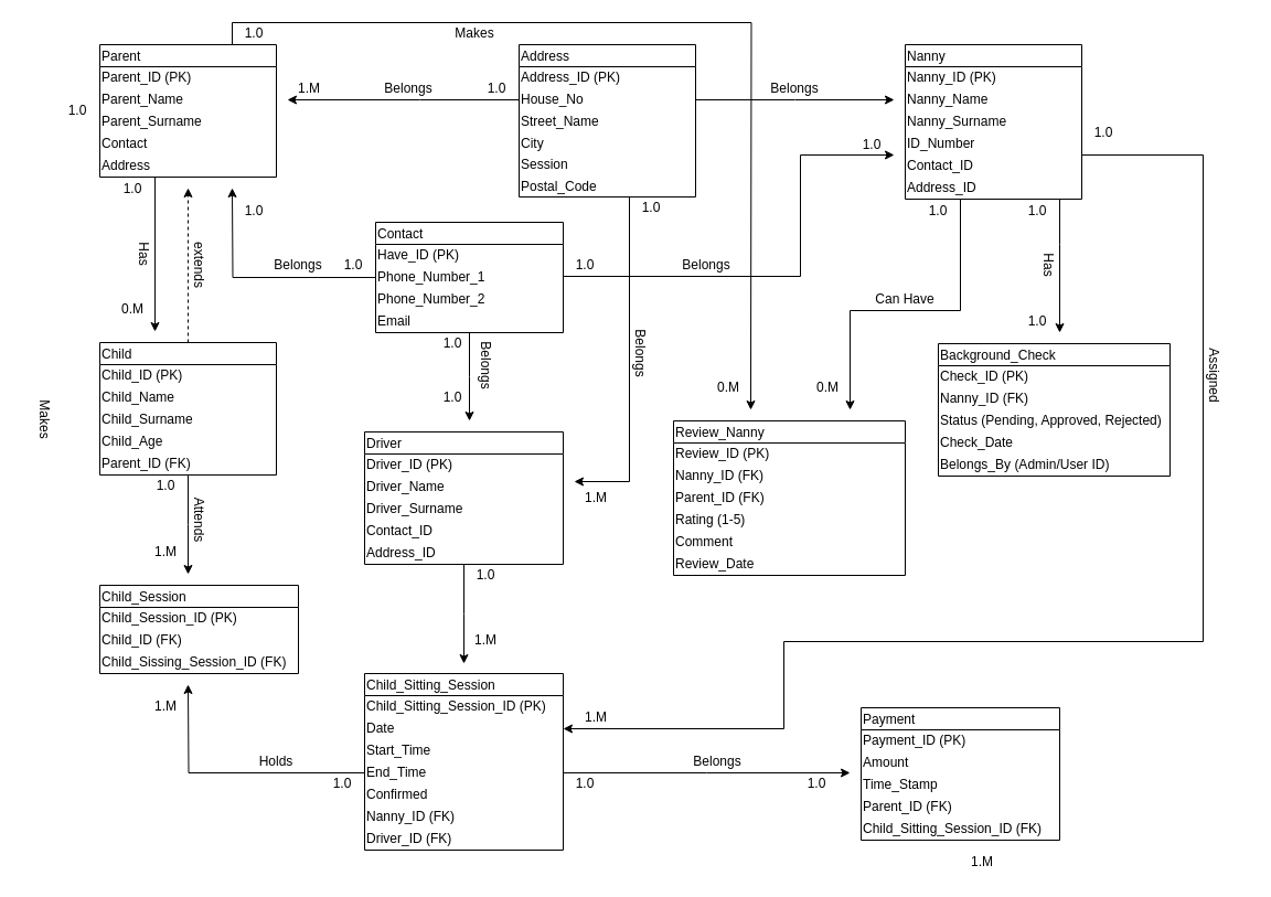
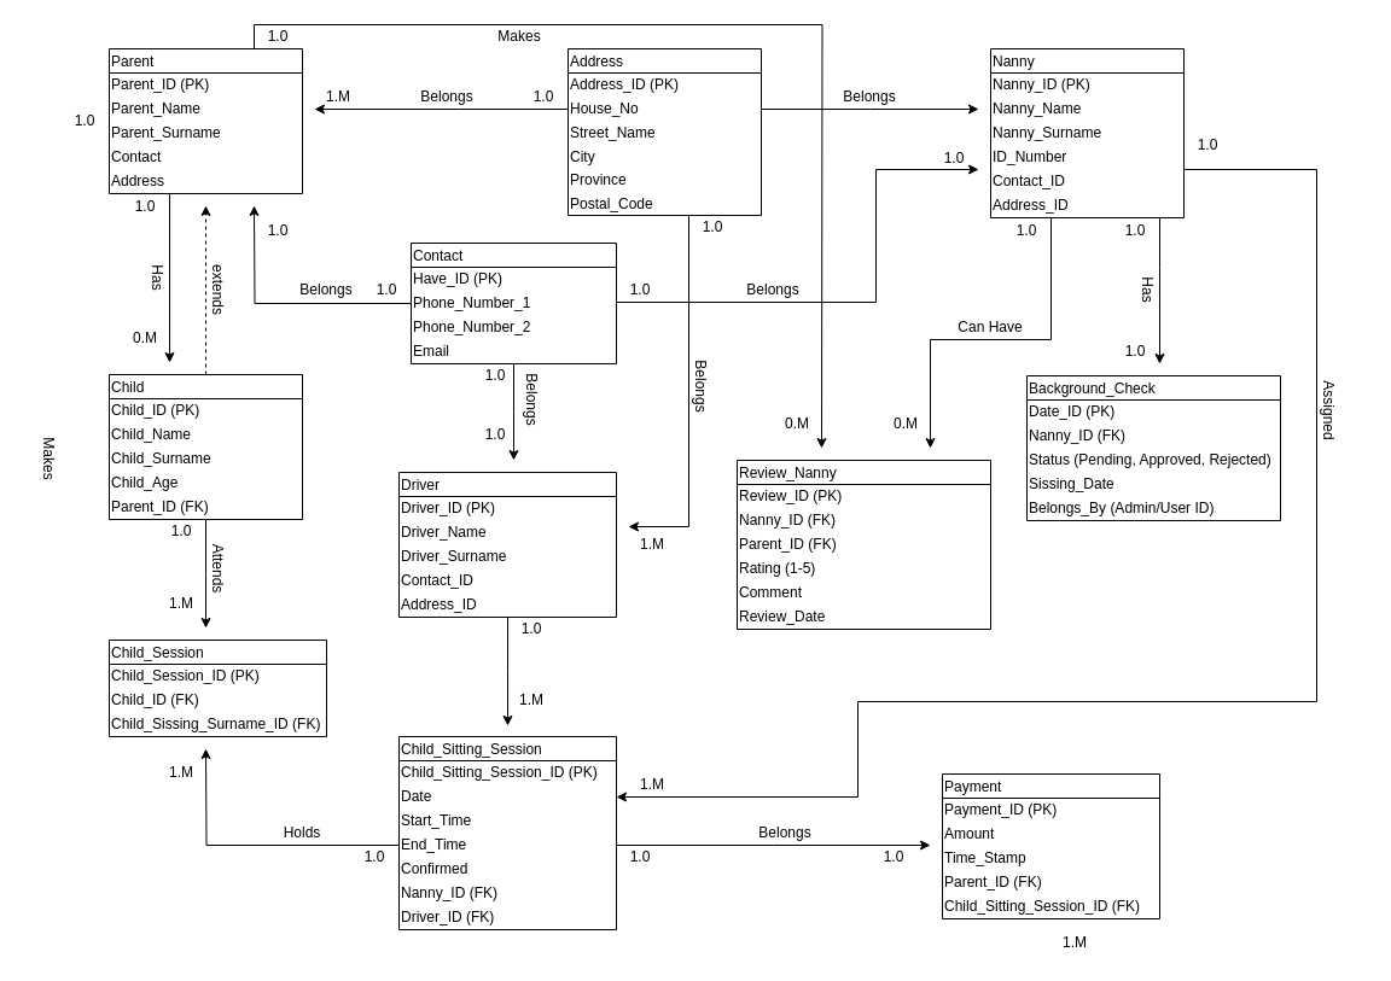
- <mxCell id="67" value="Session" style="text;html=1;strokeColor=none;fillColor=none;align=left;verticalAlign=middle;whiteSpace=wrap;rounded=0;" vertex="1" parent="62"><mxGeometry y="99" width="160" height="20" as="geometry" /></mxCell>
+ <mxCell id="67" value="Province" style="text;html=1;strokeColor=none;fillColor=none;align=left;verticalAlign=middle;whiteSpace=wrap;rounded=0;" vertex="1" parent="62"><mxGeometry y="99" width="160" height="20" as="geometry" /></mxCell>
- <mxCell id="89" value="Check_ID (PK)" style="text;html=1;strokeColor=none;fillColor=none;align=left;verticalAlign=middle;whiteSpace=wrap;rounded=0;" vertex="1" parent="88"><mxGeometry y="20" width="210" height="20" as="geometry" /></mxCell>
+ <mxCell id="89" value="Date_ID (PK)" style="text;html=1;strokeColor=none;fillColor=none;align=left;verticalAlign=middle;whiteSpace=wrap;rounded=0;" vertex="1" parent="88"><mxGeometry y="20" width="210" height="20" as="geometry" /></mxCell>
- <mxCell id="92" value="Check_Date" style="text;html=1;strokeColor=none;fillColor=none;align=left;verticalAlign=middle;whiteSpace=wrap;rounded=0;" vertex="1" parent="88"><mxGeometry y="80" width="210" height="20" as="geometry" /></mxCell>
+ <mxCell id="92" value="Sissing_Date" style="text;html=1;strokeColor=none;fillColor=none;align=left;verticalAlign=middle;whiteSpace=wrap;rounded=0;" vertex="1" parent="88"><mxGeometry y="80" width="210" height="20" as="geometry" /></mxCell>
- <mxCell id="79" value="Child_Sissing_Session_ID (FK)" style="text;html=1;strokeColor=none;fillColor=none;align=left;verticalAlign=middle;whiteSpace=wrap;rounded=0;" vertex="1" parent="76"><mxGeometry y="60" width="180" height="20" as="geometry" /></mxCell>
+ <mxCell id="79" value="Child_Sissing_Surname_ID (FK)" style="text;html=1;strokeColor=none;fillColor=none;align=left;verticalAlign=middle;whiteSpace=wrap;rounded=0;" vertex="1" parent="76"><mxGeometry y="60" width="180" height="20" as="geometry" /></mxCell>
